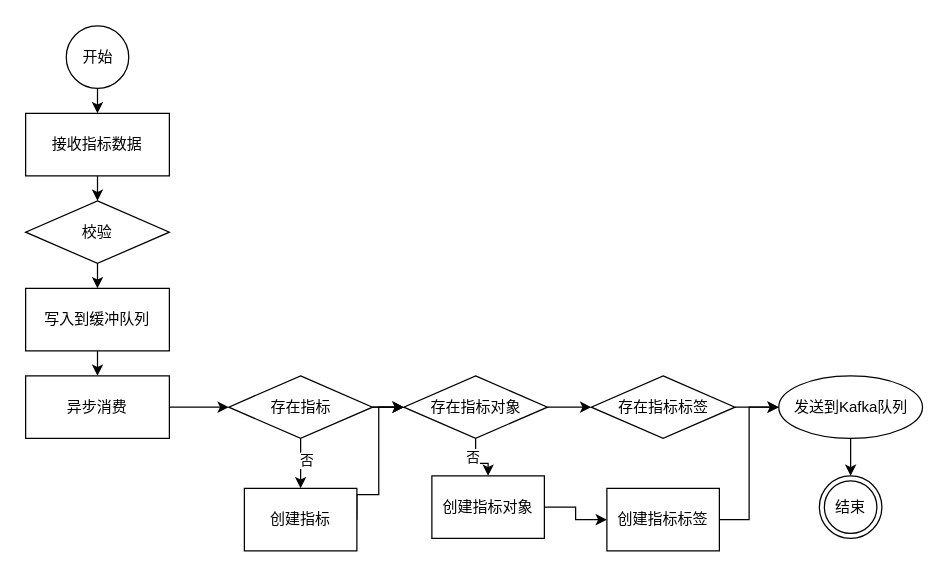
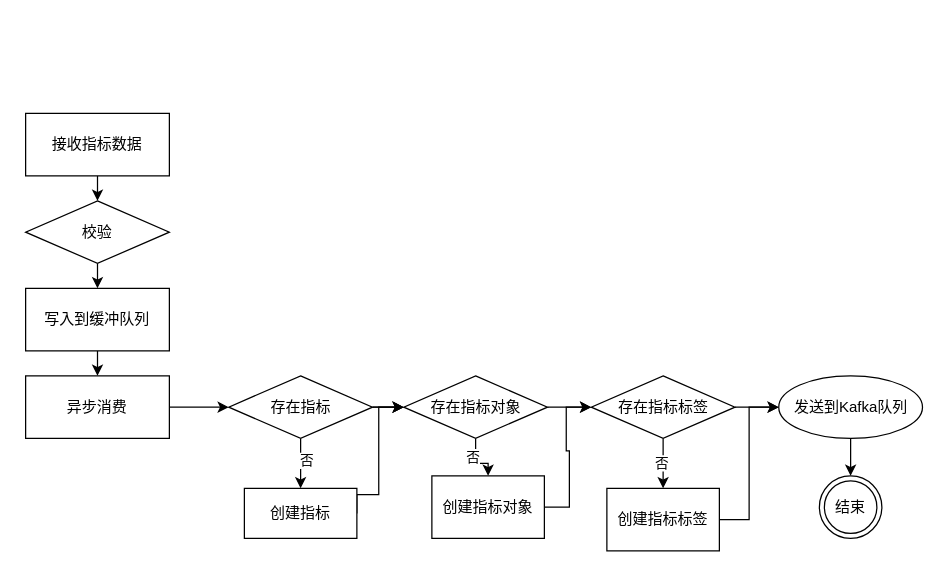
- <mxCell id="3" value="开始" style="ellipse;whiteSpace=wrap;html=1;aspect=fixed;" vertex="1" parent="1"><mxGeometry x="52.5" y="20" width="50" height="50" as="geometry" /></mxCell>
- <mxCell id="2" style="edgeStyle=orthogonalEdgeStyle;rounded=0;orthogonalLoop=1;jettySize=auto;html=1;exitX=0.5;exitY=1;exitDx=0;exitDy=0;entryX=0.5;entryY=0;entryDx=0;entryDy=0;" edge="1" parent="1" source="3" target="5"><mxGeometry relative="1" as="geometry" /></mxCell>
+ <mxCell id="27" value="" style="edgeStyle=orthogonalEdgeStyle;rounded=0;orthogonalLoop=1;jettySize=auto;html=1;" edge="1" parent="1" source="30" target="32"><mxGeometry relative="1" as="geometry" /></mxCell>
+ <mxCell id="28" value="否" style="edgeLabel;html=1;align=center;verticalAlign=middle;resizable=0;points=[];" vertex="1" connectable="0" parent="27"><mxGeometry x="-0.075" y="-2" relative="1" as="geometry"><mxPoint as="offset" /></mxGeometry></mxCell>
- <mxCell id="18" value="创建指标" style="rounded=0;whiteSpace=wrap;html=1;" vertex="1" parent="1"><mxGeometry x="195" y="390" width="90" height="50" as="geometry" /></mxCell>
+ <mxCell id="18" value="创建指标" style="rounded=0;whiteSpace=wrap;html=1;" vertex="1" parent="1"><mxGeometry x="195" y="390" width="90" height="40" as="geometry" /></mxCell>
- <mxCell id="25" style="edgeStyle=orthogonalEdgeStyle;rounded=0;orthogonalLoop=1;jettySize=auto;html=1;exitX=1;exitY=0.5;exitDx=0;exitDy=0;" edge="1" parent="1" source="26" target="32"><mxGeometry relative="1" as="geometry" /></mxCell>
+ <mxCell id="25" style="edgeStyle=orthogonalEdgeStyle;rounded=0;orthogonalLoop=1;jettySize=auto;html=1;exitX=1;exitY=0.5;exitDx=0;exitDy=0;entryX=0;entryY=0.5;entryDx=0;entryDy=0;" edge="1" parent="1" source="26" target="30"><mxGeometry relative="1" as="geometry" /></mxCell>
